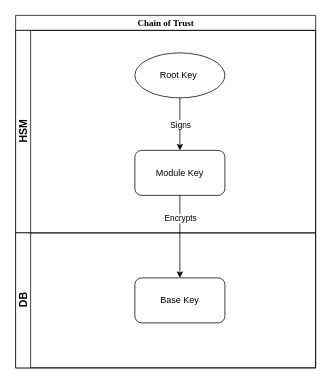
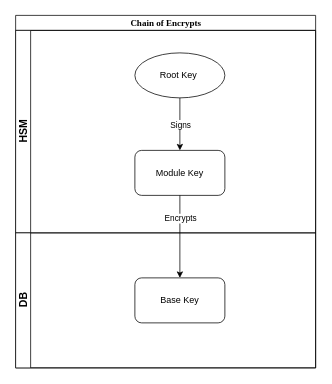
- <mxCell id="2" value="&lt;font style=&quot;font-size: 12px&quot;&gt;Chain of Trust&lt;/font&gt;" style="swimlane;html=1;childLayout=stackLayout;horizontal=1;startSize=20;horizontalStack=0;rounded=0;shadow=0;labelBackgroundColor=none;strokeWidth=1;fontFamily=Verdana;fontSize=8;align=center;" parent="1" vertex="1"><mxGeometry x="20" y="20" width="400" height="470" as="geometry" /></mxCell>
+ <mxCell id="2" value="&lt;font style=&quot;font-size: 12px&quot;&gt;Chain of Encrypts&lt;/font&gt;" style="swimlane;html=1;childLayout=stackLayout;horizontal=1;startSize=20;horizontalStack=0;rounded=0;shadow=0;labelBackgroundColor=none;strokeWidth=1;fontFamily=Verdana;fontSize=8;align=center;" parent="1" vertex="1"><mxGeometry x="20" y="20" width="400" height="470" as="geometry" /></mxCell>
